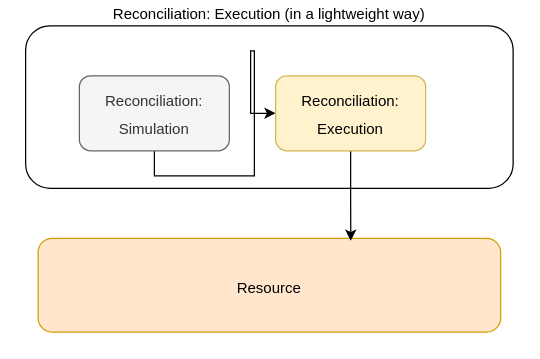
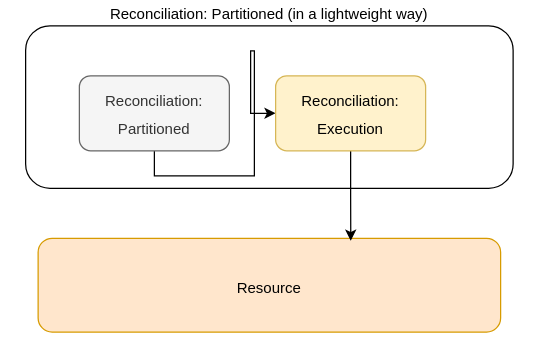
- <mxCell id="2" value="Reconciliation: Execution (in a lightweight way)" style="rounded=1;whiteSpace=wrap;html=1;labelPosition=center;verticalLabelPosition=top;align=center;verticalAlign=bottom;" vertex="1" parent="1"><mxGeometry x="20" y="20" width="390" height="130" as="geometry" /></mxCell>
+ <mxCell id="2" value="Reconciliation: Partitioned (in a lightweight way)" style="rounded=1;whiteSpace=wrap;html=1;labelPosition=center;verticalLabelPosition=top;align=center;verticalAlign=bottom;" vertex="1" parent="1"><mxGeometry x="20" y="20" width="390" height="130" as="geometry" /></mxCell>
- <mxCell id="5" value="&lt;font style=&quot;font-size: 12px&quot;&gt;Reconciliation:&lt;br&gt;Simulation&lt;br&gt;&lt;/font&gt;" style="rounded=1;whiteSpace=wrap;html=1;fontSize=18;fillColor=#f5f5f5;strokeColor=#666666;fontColor=#333333;" parent="1" vertex="1"><mxGeometry x="63" y="60" width="120" height="60" as="geometry" /></mxCell>
+ <mxCell id="5" value="&lt;font style=&quot;font-size: 12px&quot;&gt;Reconciliation:&lt;br&gt;Partitioned&lt;br&gt;&lt;/font&gt;" style="rounded=1;whiteSpace=wrap;html=1;fontSize=18;fillColor=#f5f5f5;strokeColor=#666666;fontColor=#333333;" parent="1" vertex="1"><mxGeometry x="63" y="60" width="120" height="60" as="geometry" /></mxCell>
